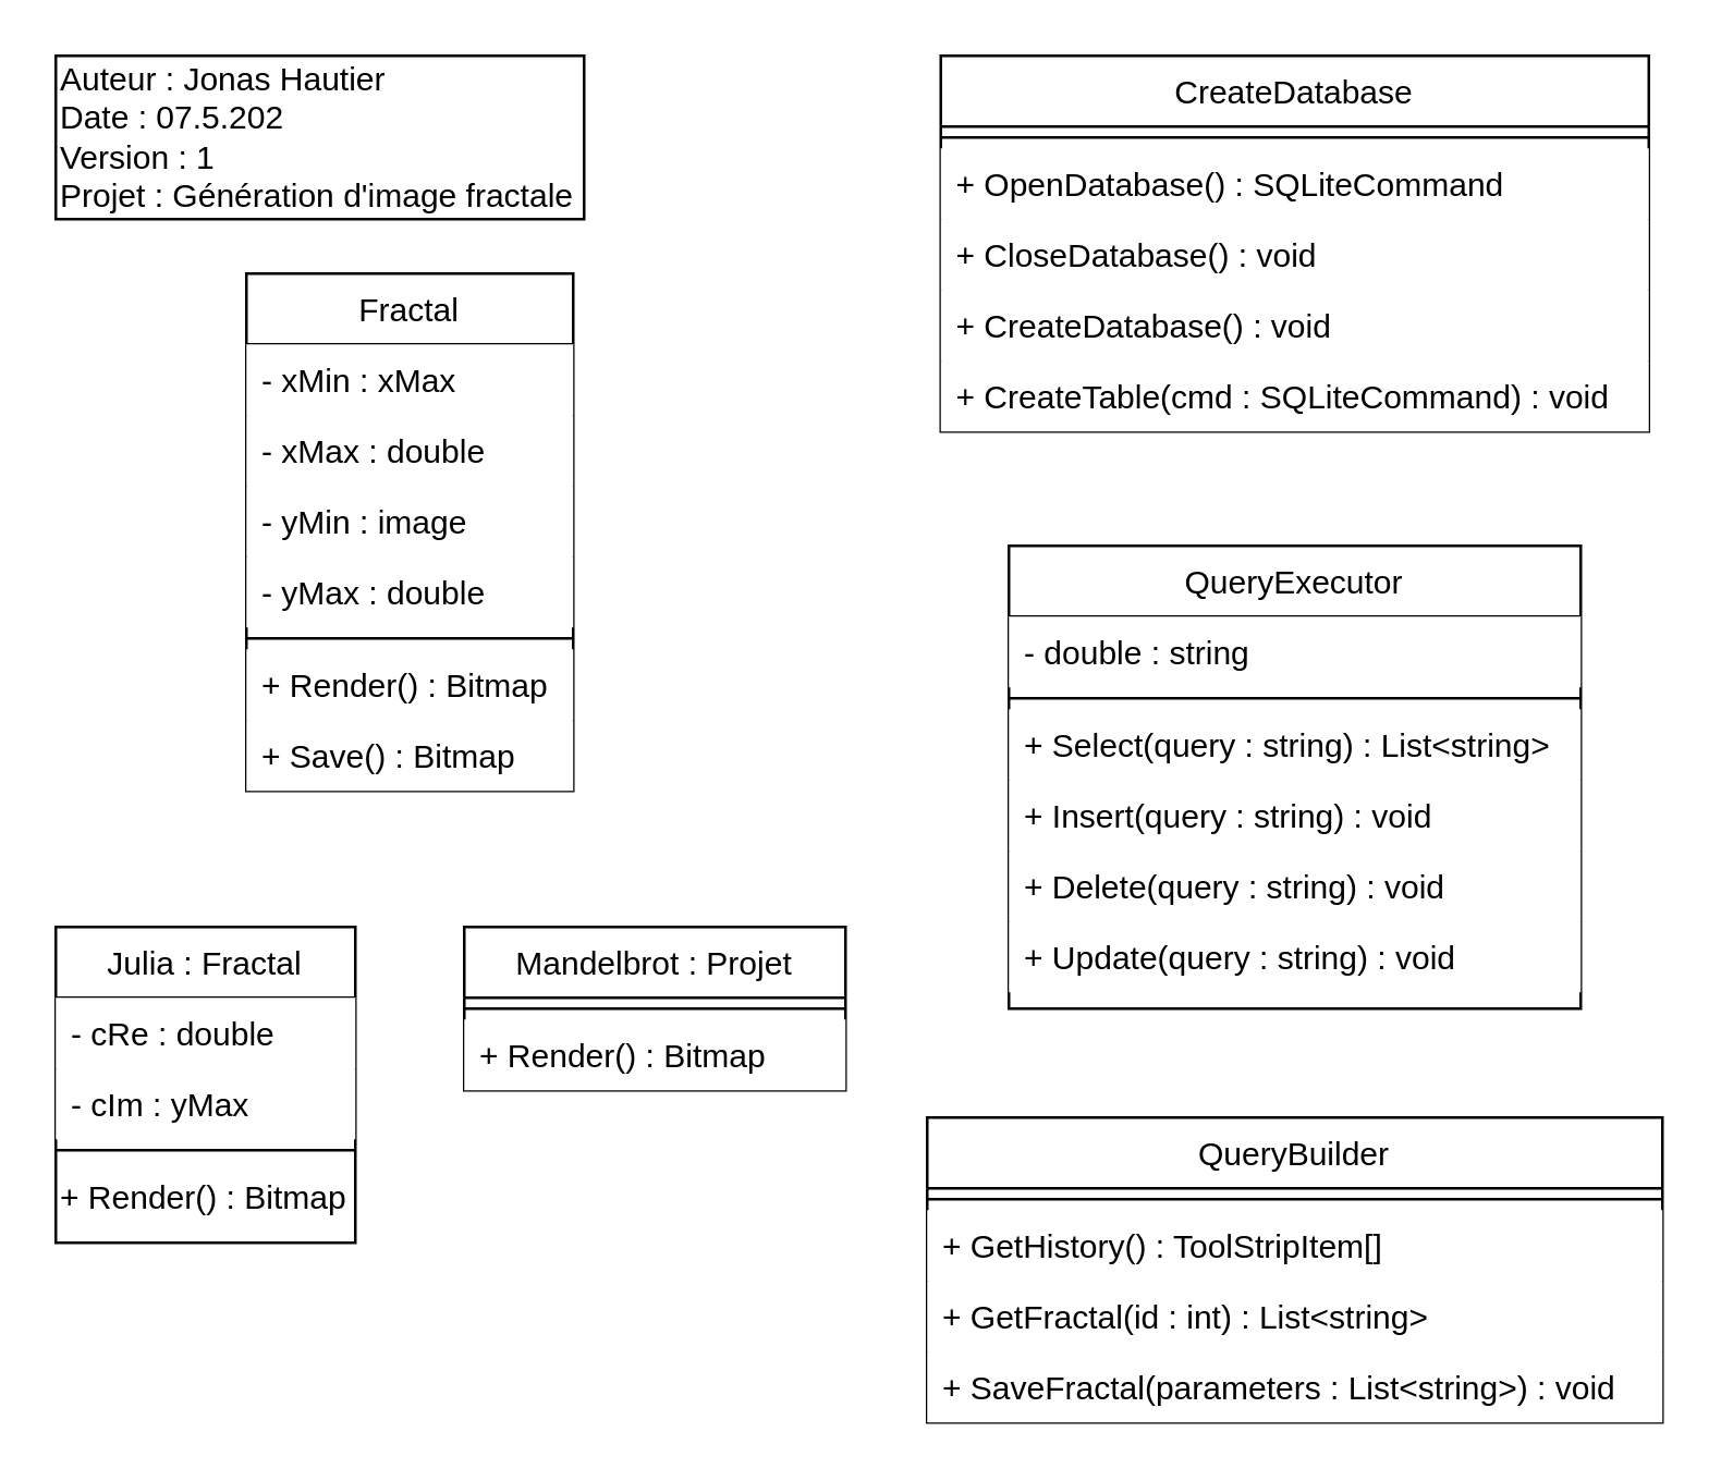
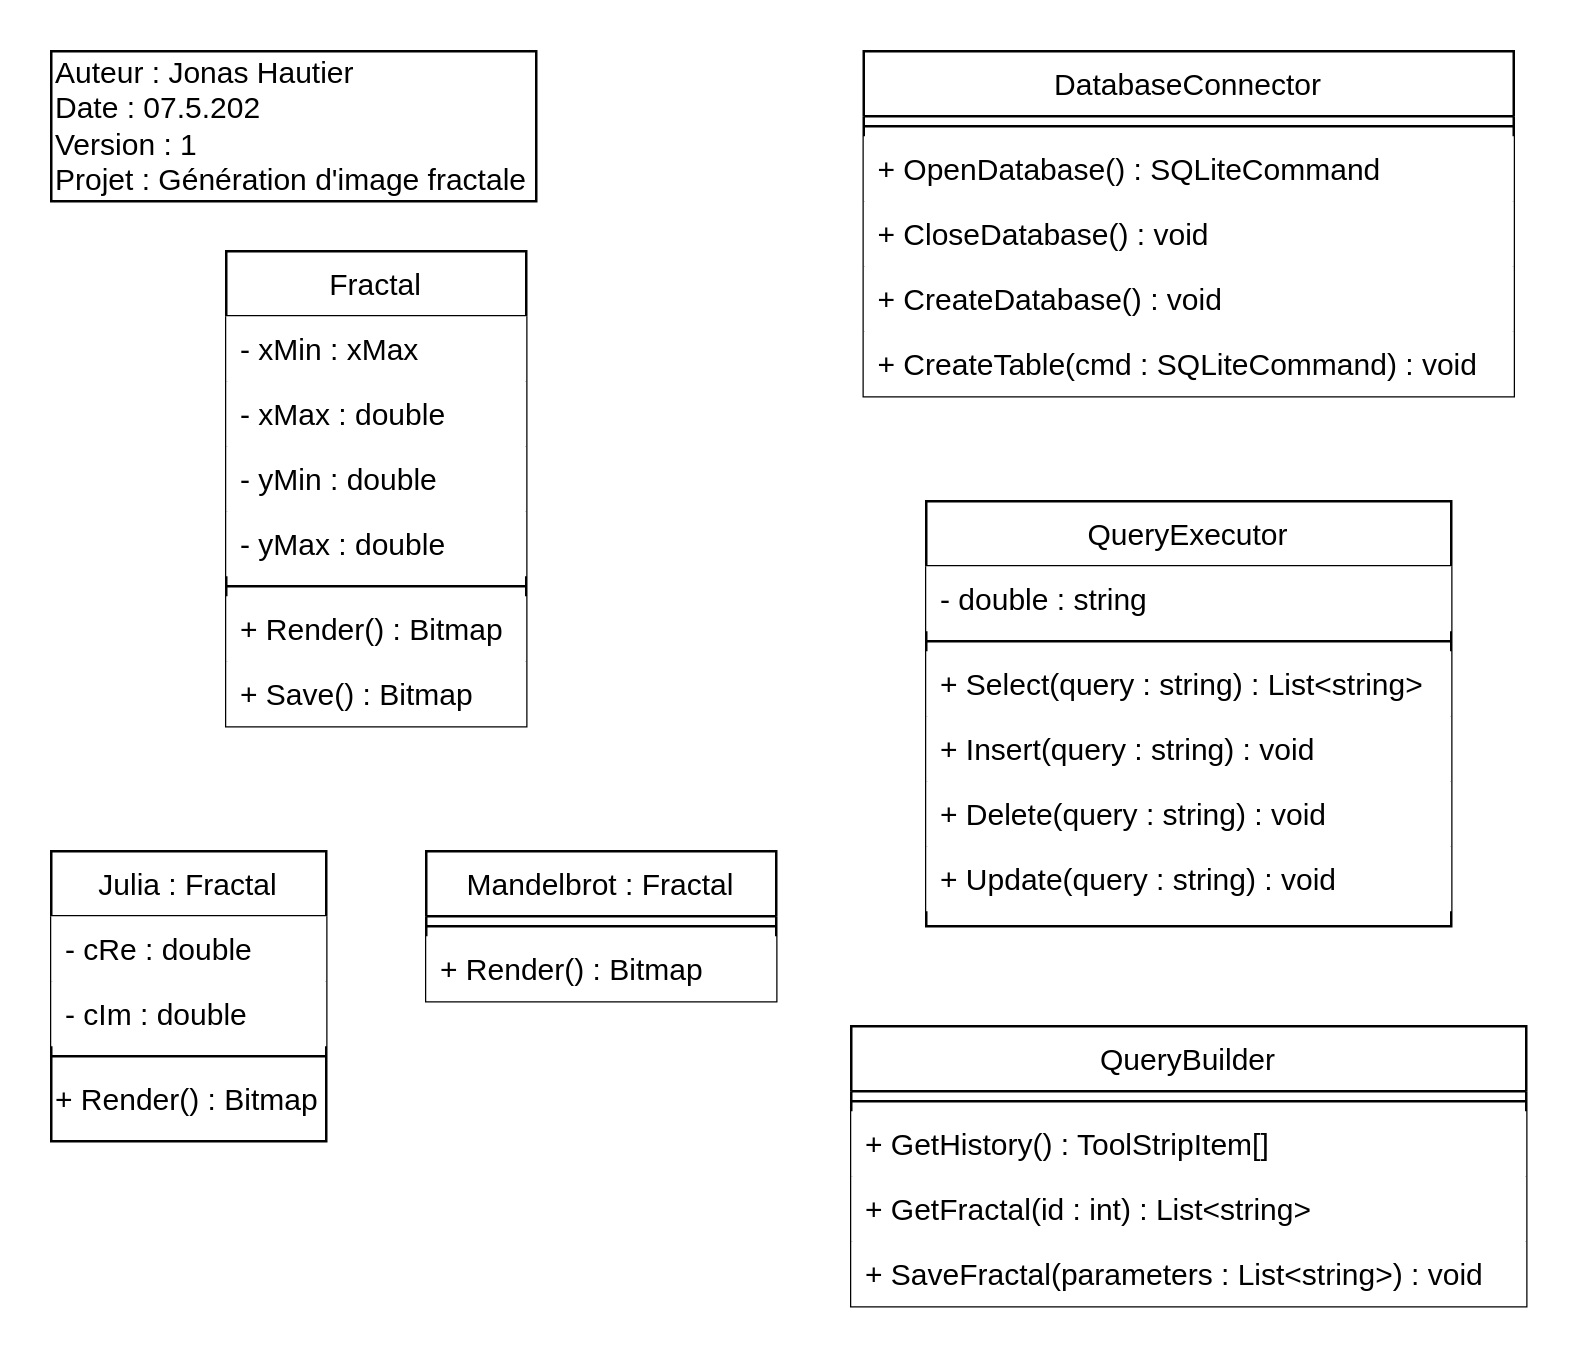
- <mxCell id="2" value="CreateDatabase" style="swimlane;fontStyle=0;align=center;verticalAlign=top;childLayout=stackLayout;horizontal=1;startSize=26;horizontalStack=0;resizeParent=1;resizeLast=0;collapsible=1;marginBottom=0;rounded=0;shadow=0;strokeWidth=1;fillColor=#FFFFFF;swimlaneFillColor=#ffffff;" parent="1" vertex="1"><mxGeometry x="345" width="260" height="138" as="geometry" y="20"><mxRectangle x="340" y="380" width="170" height="26" as="alternateBounds" /></mxGeometry></mxCell>
+ <mxCell id="2" value="DatabaseConnector" style="swimlane;fontStyle=0;align=center;verticalAlign=top;childLayout=stackLayout;horizontal=1;startSize=26;horizontalStack=0;resizeParent=1;resizeLast=0;collapsible=1;marginBottom=0;rounded=0;shadow=0;strokeWidth=1;fillColor=#FFFFFF;swimlaneFillColor=#ffffff;" parent="1" vertex="1"><mxGeometry x="345" width="260" height="138" as="geometry" y="20"><mxRectangle x="340" y="380" width="170" height="26" as="alternateBounds" /></mxGeometry></mxCell>
- <mxCell id="11" value="- yMin : image" style="text;align=left;verticalAlign=top;spacingLeft=4;spacingRight=4;overflow=hidden;rotatable=0;points=[[0,0.5],[1,0.5]];portConstraint=eastwest;fillColor=#FFFFFF;" parent="8" vertex="1"><mxGeometry y="78" width="120" height="26" as="geometry" /></mxCell>
+ <mxCell id="11" value="- yMin : double" style="text;align=left;verticalAlign=top;spacingLeft=4;spacingRight=4;overflow=hidden;rotatable=0;points=[[0,0.5],[1,0.5]];portConstraint=eastwest;fillColor=#FFFFFF;" parent="8" vertex="1"><mxGeometry y="78" width="120" height="26" as="geometry" /></mxCell>
- <mxCell id="33" value="Mandelbrot : Projet" style="swimlane;fontStyle=0;align=center;verticalAlign=top;childLayout=stackLayout;horizontal=1;startSize=26;horizontalStack=0;resizeParent=1;resizeLast=0;collapsible=1;marginBottom=0;rounded=0;shadow=0;strokeWidth=1;fillColor=#FFFFFF;swimlaneFillColor=#ffffff;" parent="1" vertex="1"><mxGeometry x="170" y="340" width="140" height="60" as="geometry"><mxRectangle x="340" y="380" width="170" height="26" as="alternateBounds" /></mxGeometry></mxCell>
+ <mxCell id="33" value="Mandelbrot : Fractal" style="swimlane;fontStyle=0;align=center;verticalAlign=top;childLayout=stackLayout;horizontal=1;startSize=26;horizontalStack=0;resizeParent=1;resizeLast=0;collapsible=1;marginBottom=0;rounded=0;shadow=0;strokeWidth=1;fillColor=#FFFFFF;swimlaneFillColor=#ffffff;" parent="1" vertex="1"><mxGeometry x="170" y="340" width="140" height="60" as="geometry"><mxRectangle x="340" y="380" width="170" height="26" as="alternateBounds" /></mxGeometry></mxCell>
- <mxCell id="18" value="- cIm : yMax" style="text;align=left;verticalAlign=top;spacingLeft=4;spacingRight=4;overflow=hidden;rotatable=0;points=[[0,0.5],[1,0.5]];portConstraint=eastwest;fillColor=#FFFFFF;" parent="16" vertex="1"><mxGeometry y="52" width="110" height="26" as="geometry" /></mxCell>
+ <mxCell id="18" value="- cIm : double" style="text;align=left;verticalAlign=top;spacingLeft=4;spacingRight=4;overflow=hidden;rotatable=0;points=[[0,0.5],[1,0.5]];portConstraint=eastwest;fillColor=#FFFFFF;" parent="16" vertex="1"><mxGeometry y="52" width="110" height="26" as="geometry" /></mxCell>
